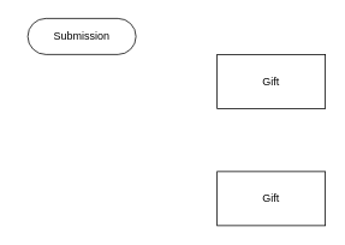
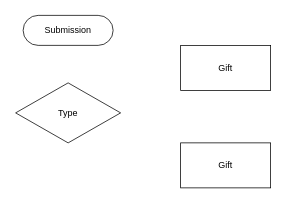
+ <mxCell id="3" value="Type" style="rhombus;whiteSpace=wrap;html=1;" vertex="1" parent="1"><mxGeometry x="20" y="110" width="140" height="80" as="geometry" /></mxCell>
